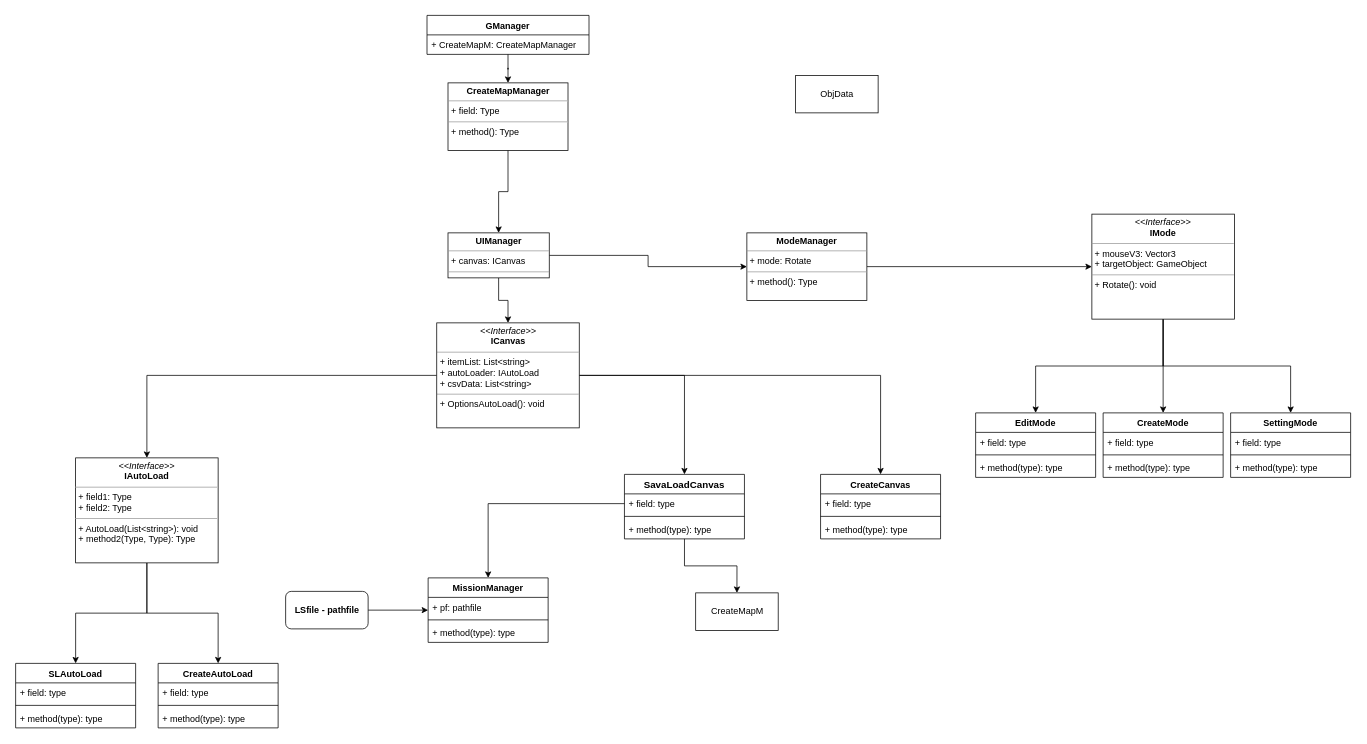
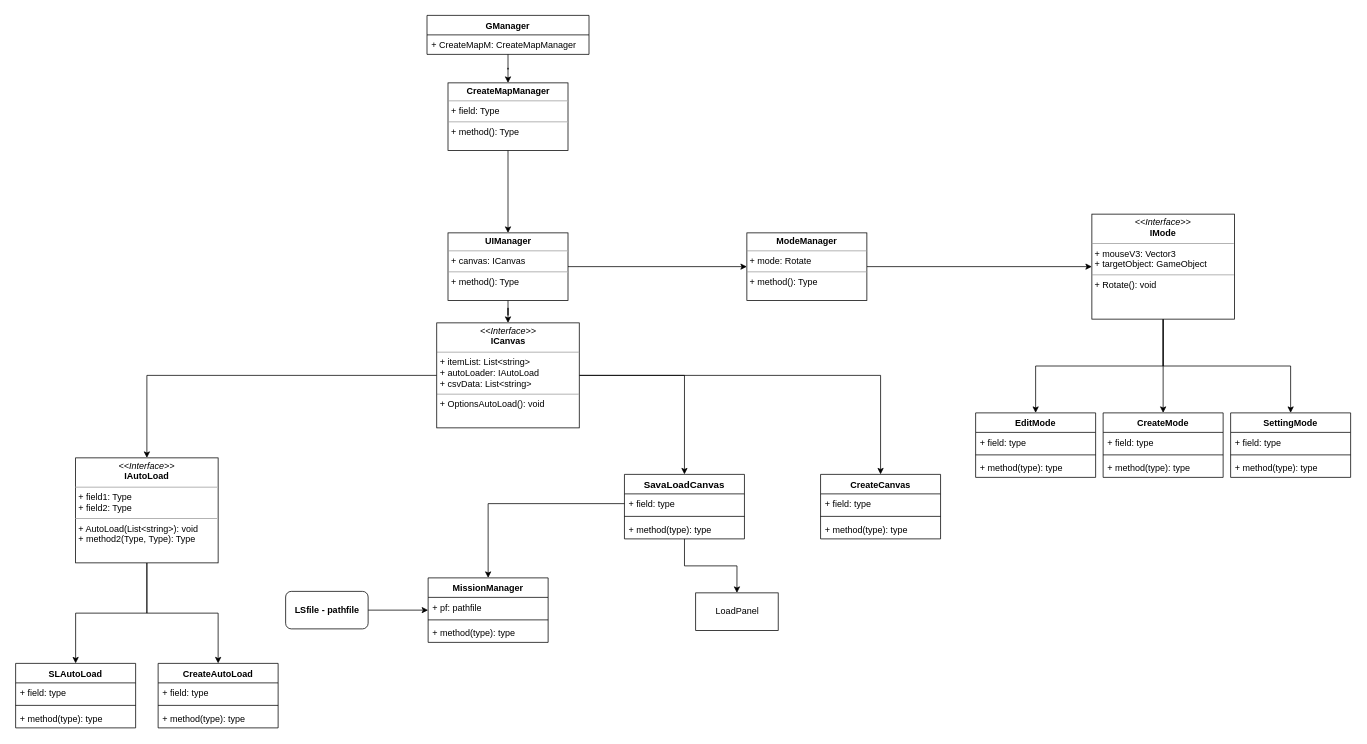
- <mxCell id="53" value="ObjData" style="html=1;fontSize=12;" parent="1" vertex="1"><mxGeometry x="1060" y="100" width="110" height="50" as="geometry" /></mxCell>
- <mxCell id="22" value="&lt;p style=&quot;margin:0px;margin-top:4px;text-align:center;&quot;&gt;&lt;b&gt;UIManager&lt;/b&gt;&lt;/p&gt;&lt;hr size=&quot;1&quot;&gt;&lt;p style=&quot;margin:0px;margin-left:4px;&quot;&gt;+ canvas: ICanvas&lt;/p&gt;&lt;hr size=&quot;1&quot;&gt;&lt;p style=&quot;margin:0px;margin-left:4px;&quot;&gt;+ method(): Type&lt;/p&gt;" style="verticalAlign=top;align=left;overflow=fill;fontSize=12;fontFamily=Helvetica;html=1;" parent="1" vertex="1"><mxGeometry x="596.5" y="310" width="135" height="60" as="geometry" /></mxCell>
+ <mxCell id="22" value="&lt;p style=&quot;margin:0px;margin-top:4px;text-align:center;&quot;&gt;&lt;b&gt;UIManager&lt;/b&gt;&lt;/p&gt;&lt;hr size=&quot;1&quot;&gt;&lt;p style=&quot;margin:0px;margin-left:4px;&quot;&gt;+ canvas: ICanvas&lt;/p&gt;&lt;hr size=&quot;1&quot;&gt;&lt;p style=&quot;margin:0px;margin-left:4px;&quot;&gt;+ method(): Type&lt;/p&gt;" style="verticalAlign=top;align=left;overflow=fill;fontSize=12;fontFamily=Helvetica;html=1;" parent="1" vertex="1"><mxGeometry x="596.5" y="310" width="160" height="90" as="geometry" /></mxCell>
- <mxCell id="42" value="CreateMapM" style="html=1;fontSize=12;" parent="1" vertex="1"><mxGeometry x="926.75" y="790" width="110" height="50" as="geometry" /></mxCell>
+ <mxCell id="42" value="LoadPanel" style="html=1;fontSize=12;" parent="1" vertex="1"><mxGeometry x="926.75" y="790" width="110" height="50" as="geometry" /></mxCell>
